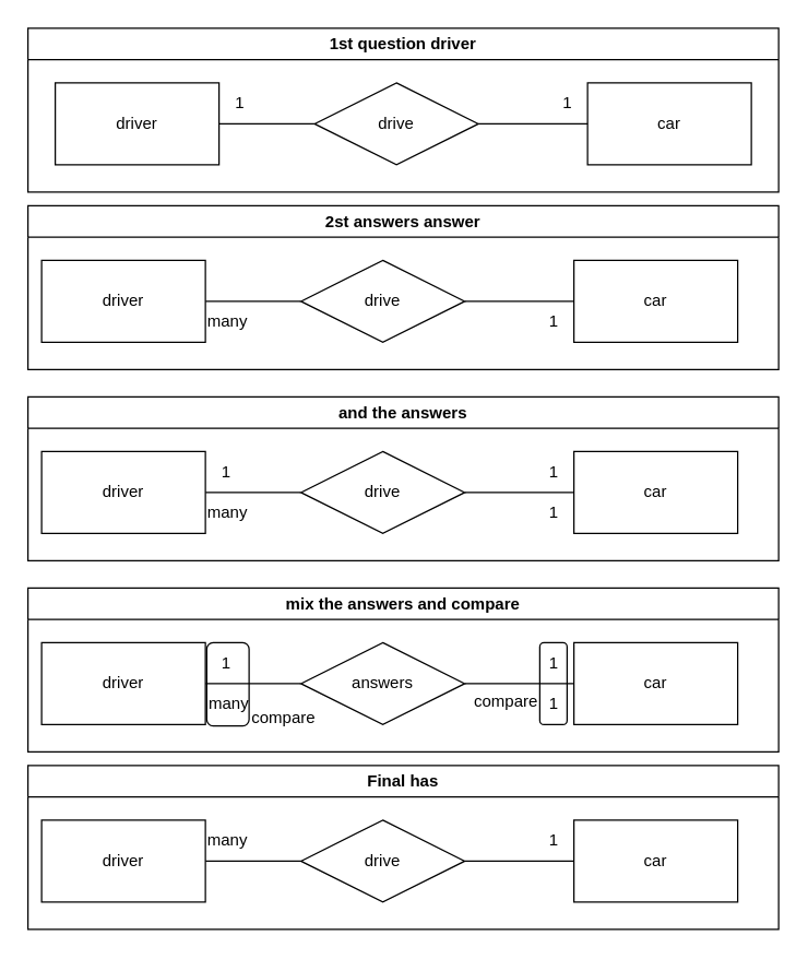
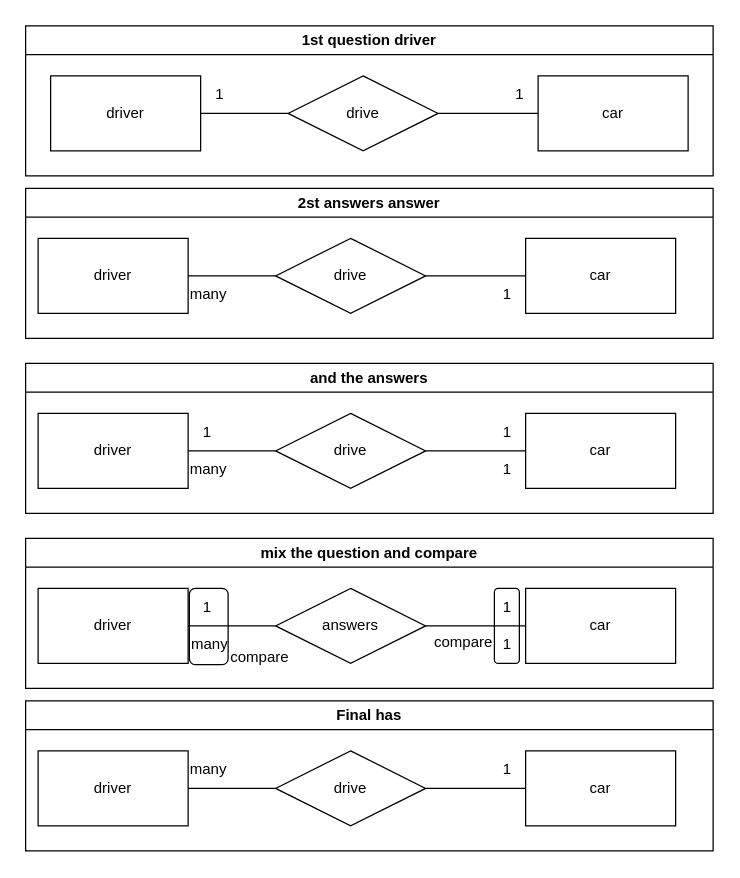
- <mxCell id="37" value="mix the answers and compare" style="swimlane;whiteSpace=wrap;html=1;" parent="1" vertex="1"><mxGeometry x="20" y="430" width="550" height="120" as="geometry" /></mxCell>
+ <mxCell id="37" value="mix the question and compare" style="swimlane;whiteSpace=wrap;html=1;" parent="1" vertex="1"><mxGeometry x="20" y="430" width="550" height="120" as="geometry" /></mxCell>
